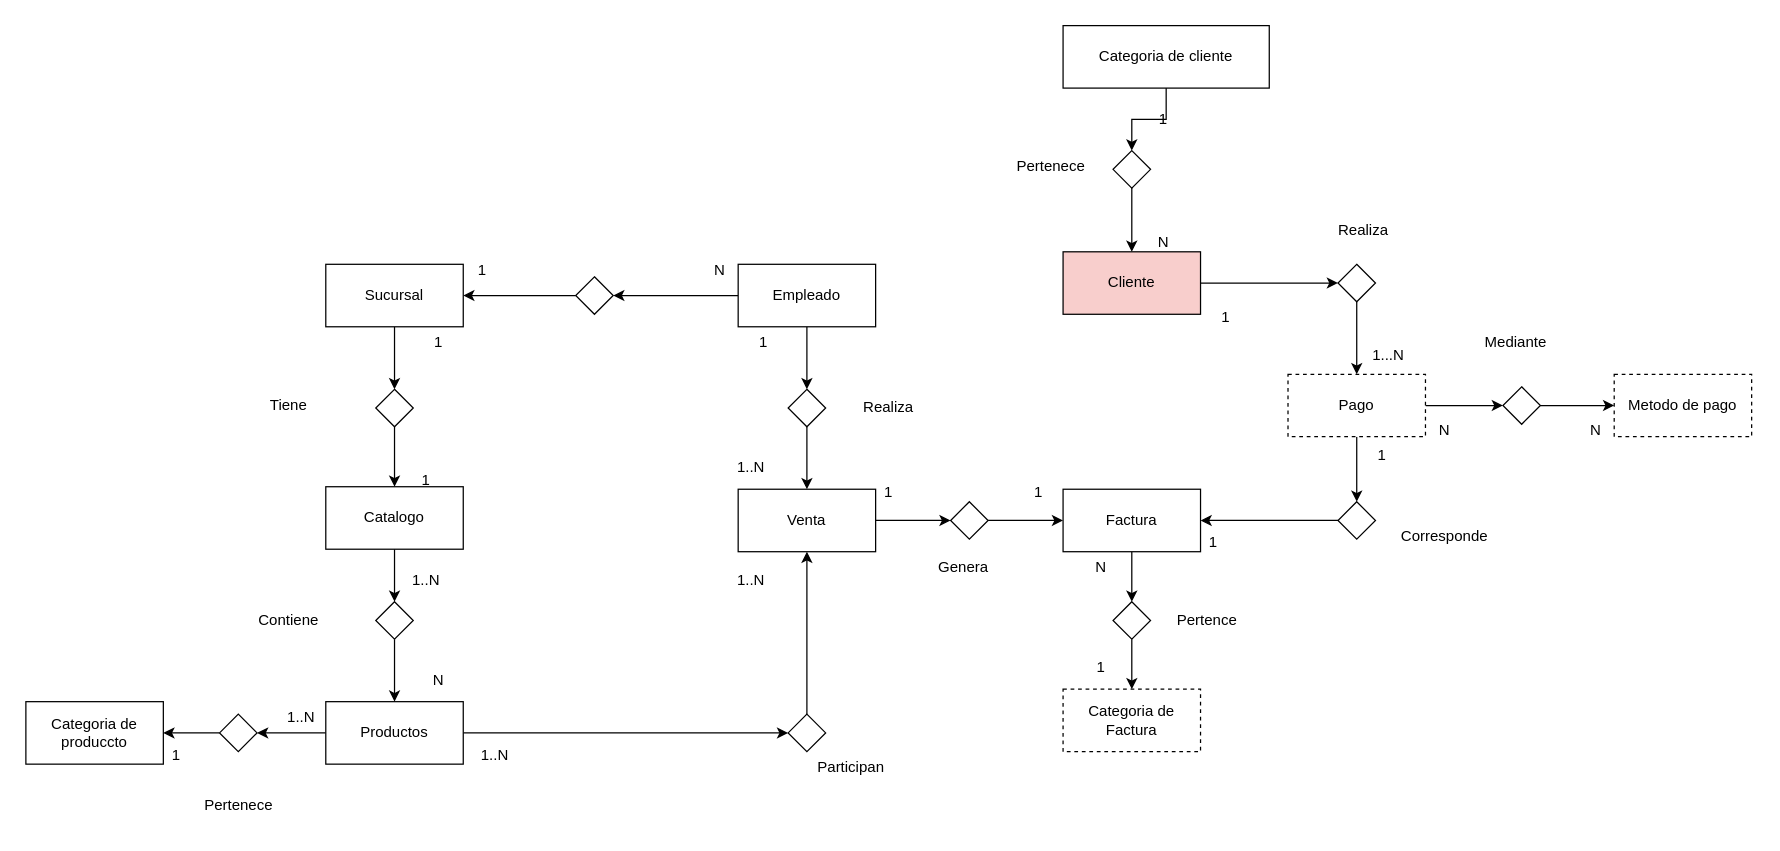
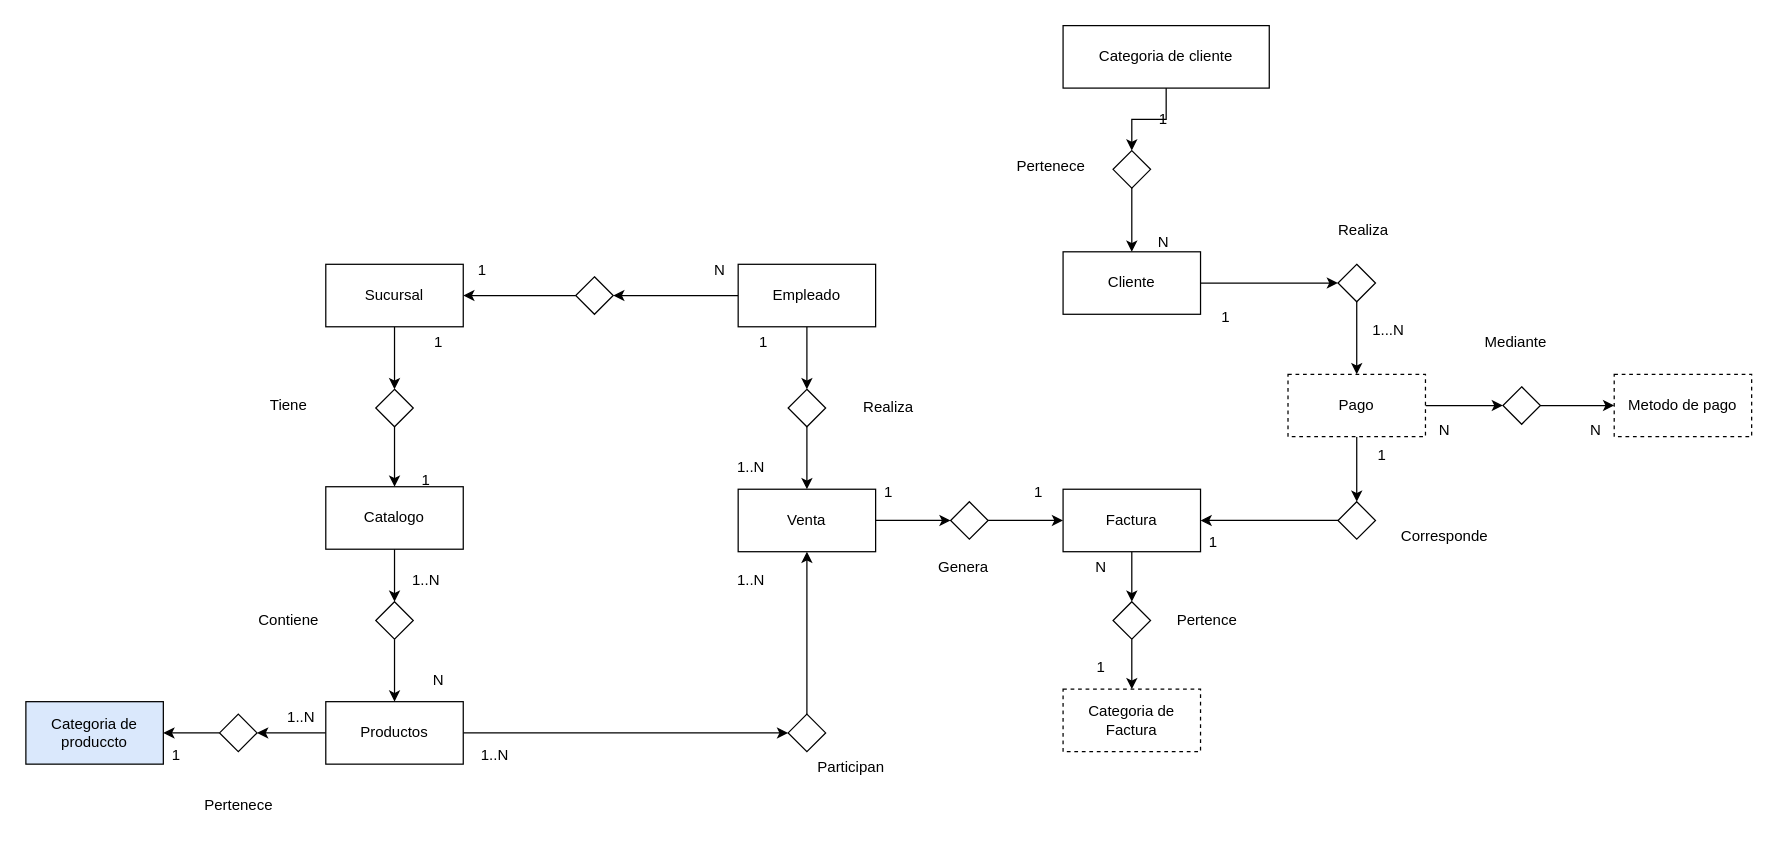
- <mxCell id="52" value="Cliente" style="html=1;whiteSpace=wrap;fillColor=#f8cecc;" parent="1" vertex="1"><mxGeometry x="850" y="201" width="110" height="50" as="geometry" /></mxCell>
+ <mxCell id="52" value="Cliente" style="html=1;whiteSpace=wrap;" parent="1" vertex="1"><mxGeometry x="850" y="201" width="110" height="50" as="geometry" /></mxCell>
- <mxCell id="72" value="1...N" style="text;html=1;align=center;verticalAlign=middle;resizable=0;points=[];autosize=1;strokeColor=none;fillColor=none;" parent="1" vertex="1"><mxGeometry x="1085" y="269" width="50" height="30" as="geometry" /></mxCell>
+ <mxCell id="72" value="1...N" style="text;html=1;align=center;verticalAlign=middle;resizable=0;points=[];autosize=1;strokeColor=none;fillColor=none;" parent="1" vertex="1"><mxGeometry x="1085" y="249" width="50" height="30" as="geometry" /></mxCell>
- <mxCell id="12" value="Categoria de produccto" style="html=1;whiteSpace=wrap;" parent="1" vertex="1"><mxGeometry x="20" y="561" width="110" height="50" as="geometry" /></mxCell>
+ <mxCell id="12" value="Categoria de produccto" style="html=1;whiteSpace=wrap;fillColor=#dae8fc;" parent="1" vertex="1"><mxGeometry x="20" y="561" width="110" height="50" as="geometry" /></mxCell>
